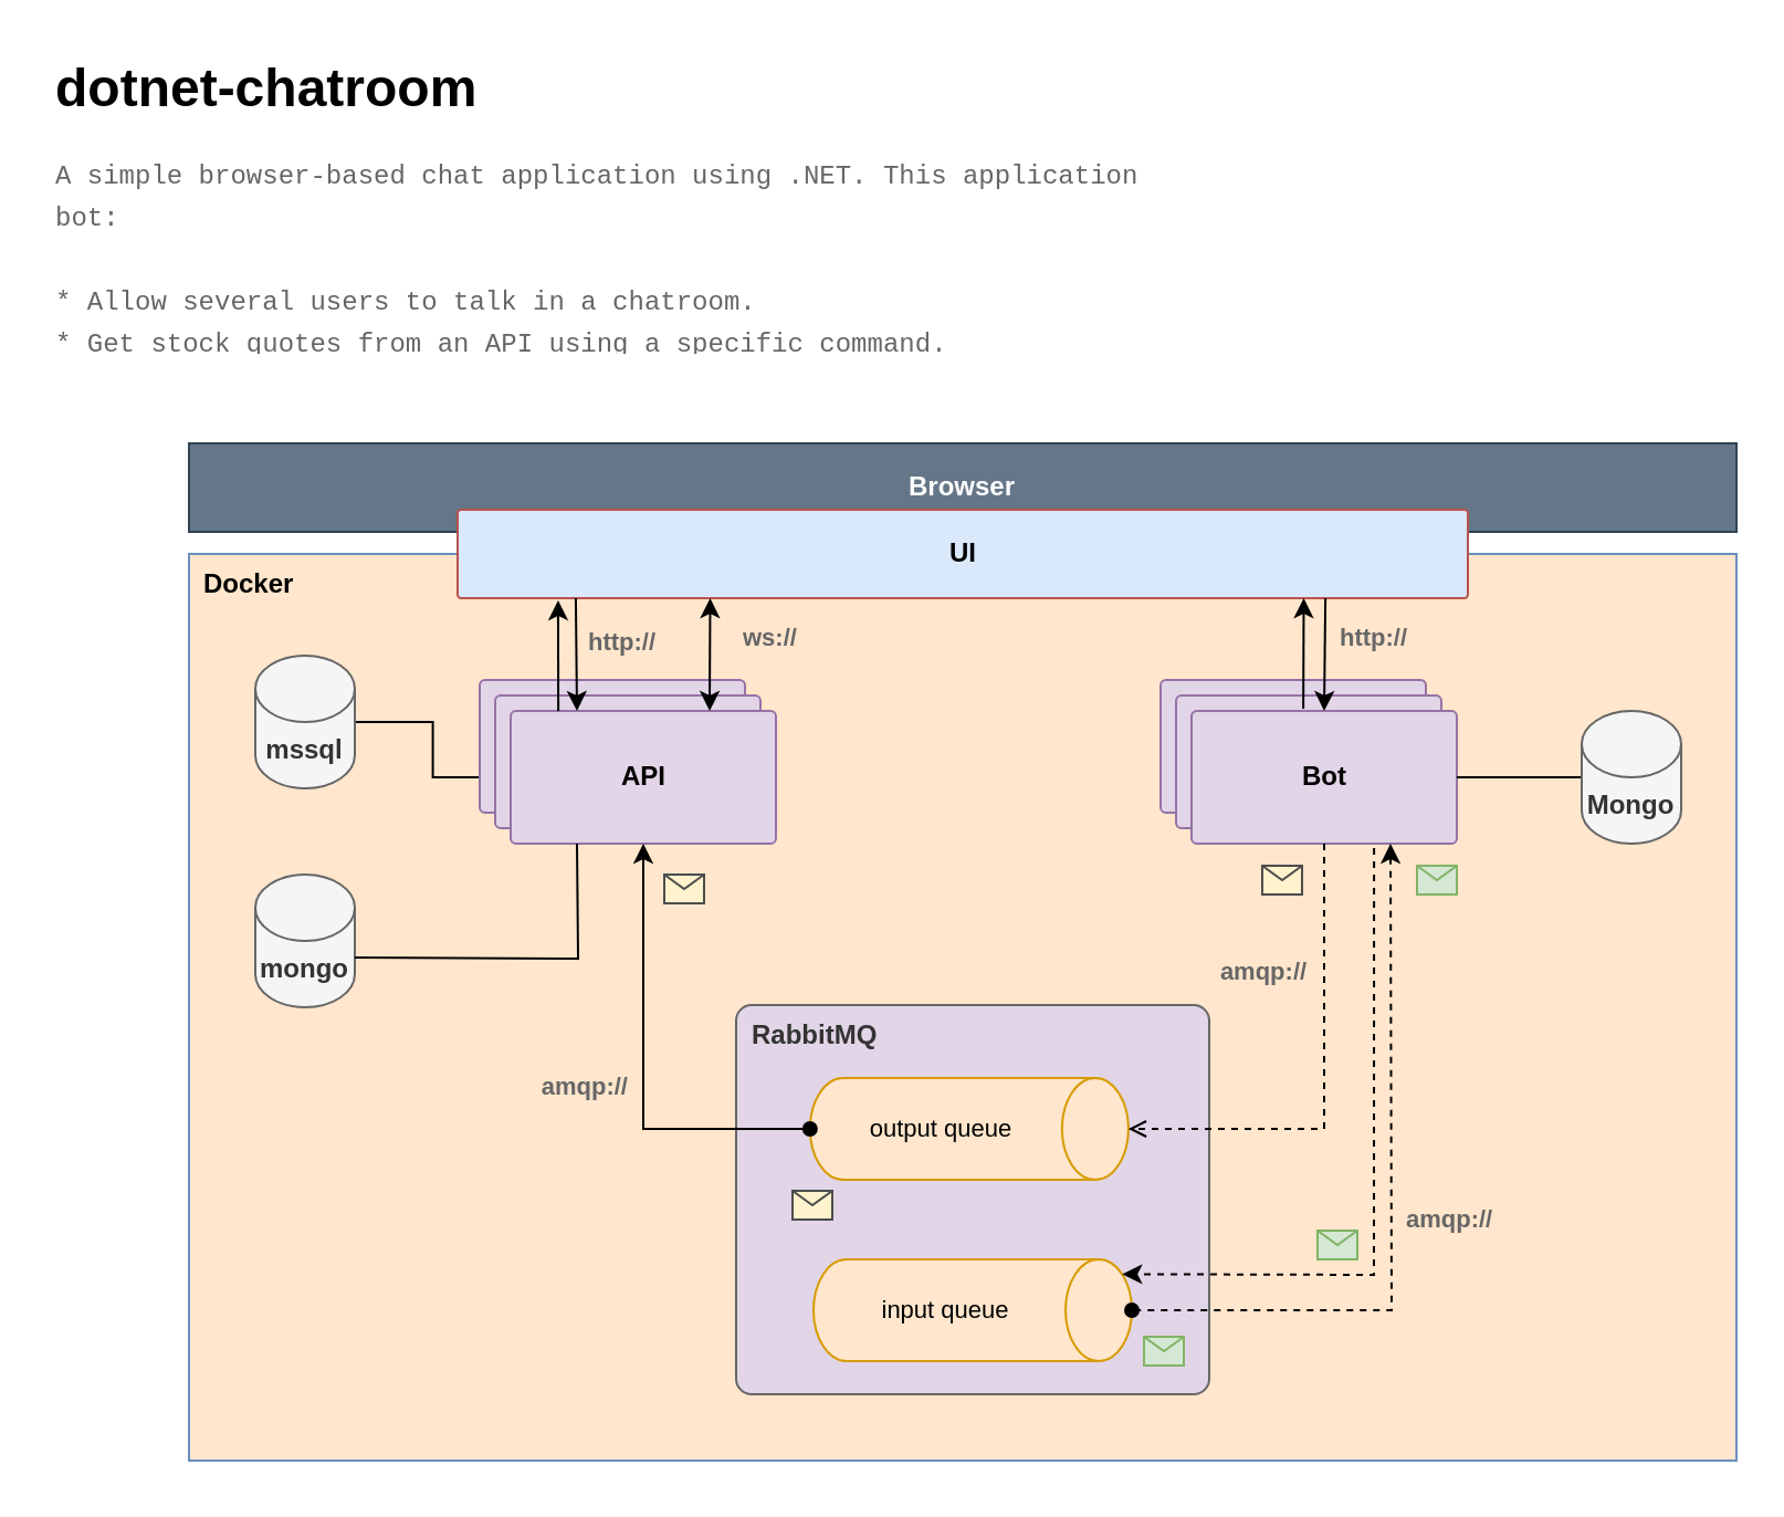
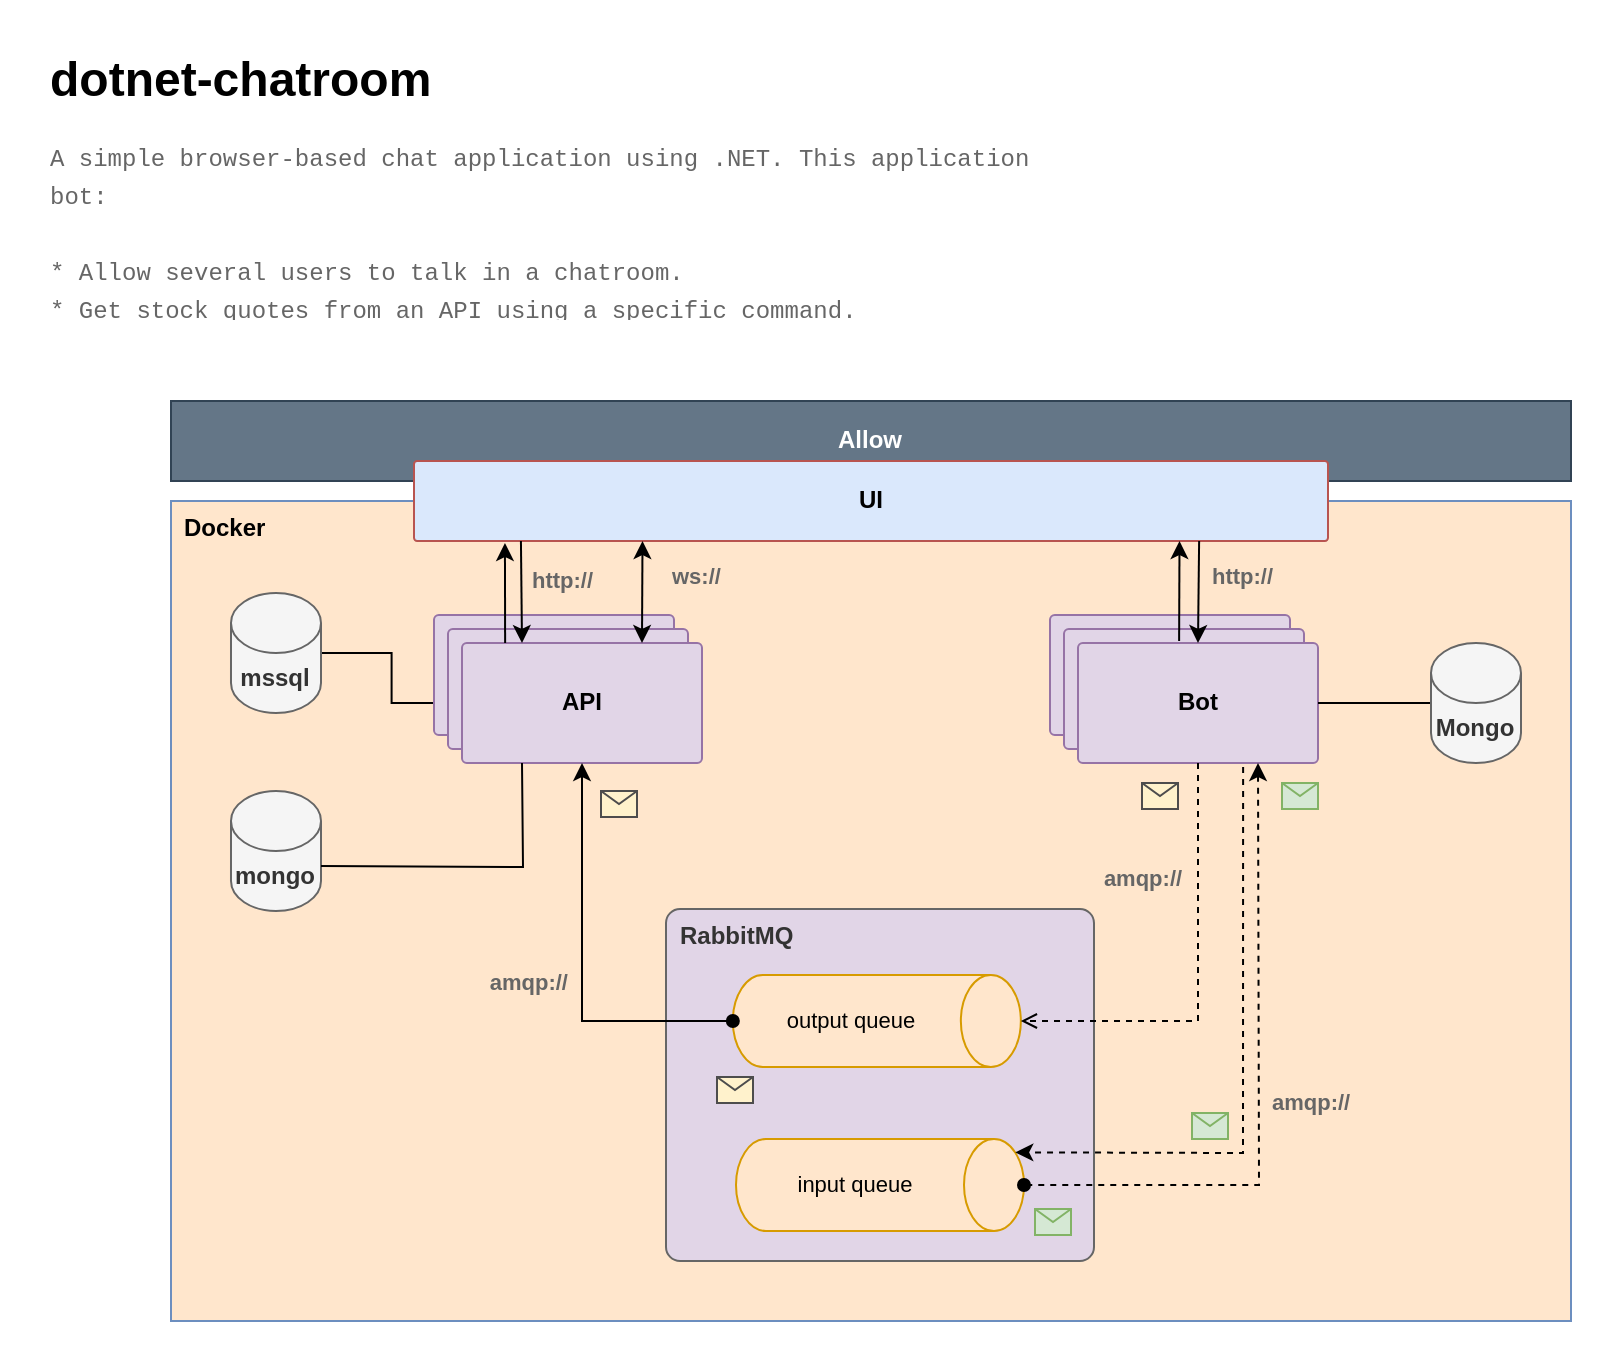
- <mxCell id="6" value="Browser" style="rounded=0;whiteSpace=wrap;html=1;arcSize=4;labelBackgroundColor=none;fillColor=#647687;strokeColor=#314354;fontStyle=1;fontColor=#ffffff;" vertex="1" parent="1"><mxGeometry x="85" y="200" width="700" height="40" as="geometry" /></mxCell>
+ <mxCell id="6" value="Allow" style="rounded=0;whiteSpace=wrap;html=1;arcSize=4;labelBackgroundColor=none;fillColor=#647687;strokeColor=#314354;fontStyle=1;fontColor=#ffffff;" vertex="1" parent="1"><mxGeometry x="85" y="200" width="700" height="40" as="geometry" /></mxCell>
